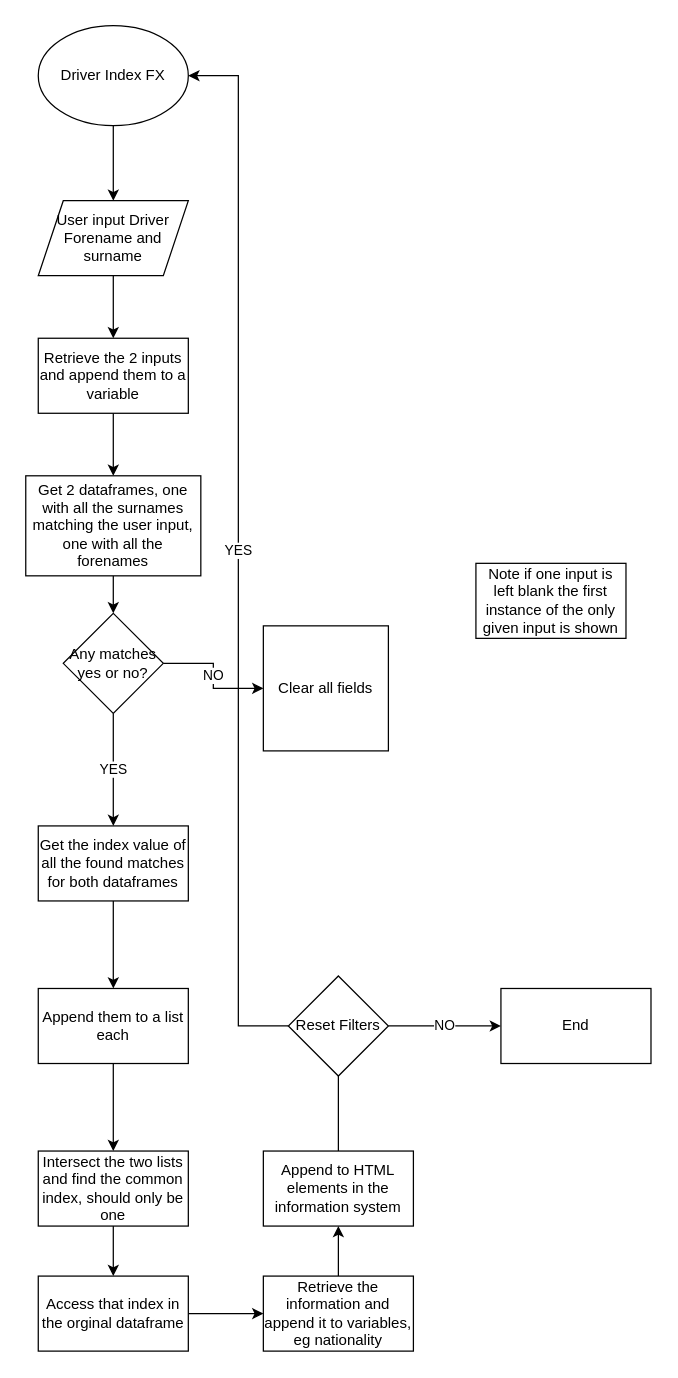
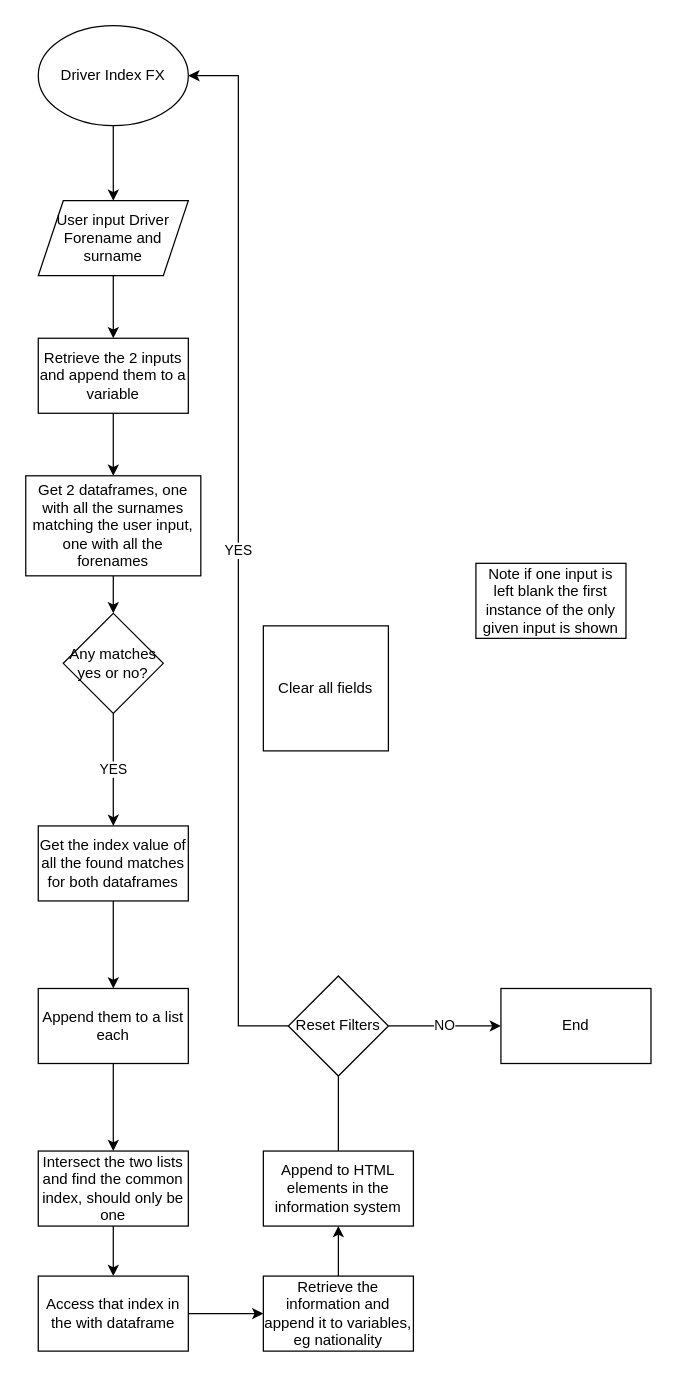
- <mxCell id="11" value="NO" style="edgeStyle=orthogonalEdgeStyle;rounded=0;orthogonalLoop=1;jettySize=auto;html=1;exitX=1;exitY=0.5;exitDx=0;exitDy=0;entryX=0;entryY=0.5;entryDx=0;entryDy=0;" edge="1" parent="1" source="13" target="14"><mxGeometry relative="1" as="geometry" /></mxCell>
- <mxCell id="22" value="Access that index in the orginal dataframe" style="rounded=0;whiteSpace=wrap;html=1;" vertex="1" parent="1"><mxGeometry x="30" y="1020" width="120" height="60" as="geometry" /></mxCell>
+ <mxCell id="22" value="Access that index in the with dataframe" style="rounded=0;whiteSpace=wrap;html=1;" vertex="1" parent="1"><mxGeometry x="30" y="1020" width="120" height="60" as="geometry" /></mxCell>
